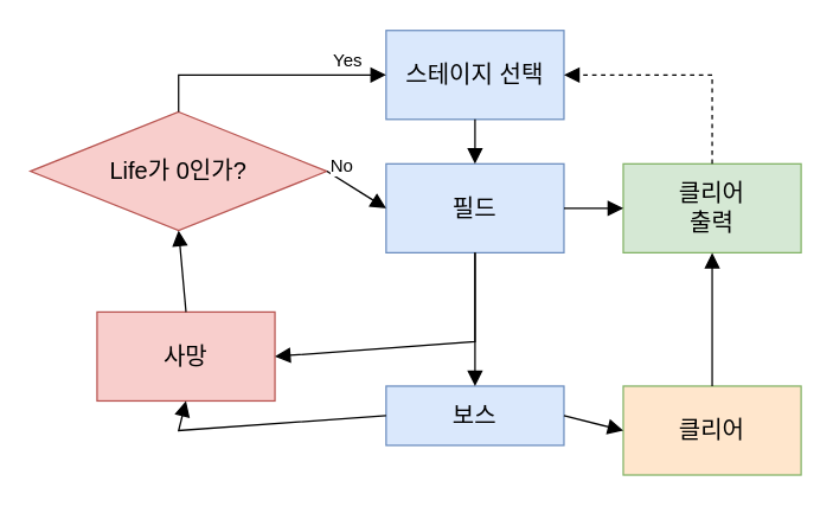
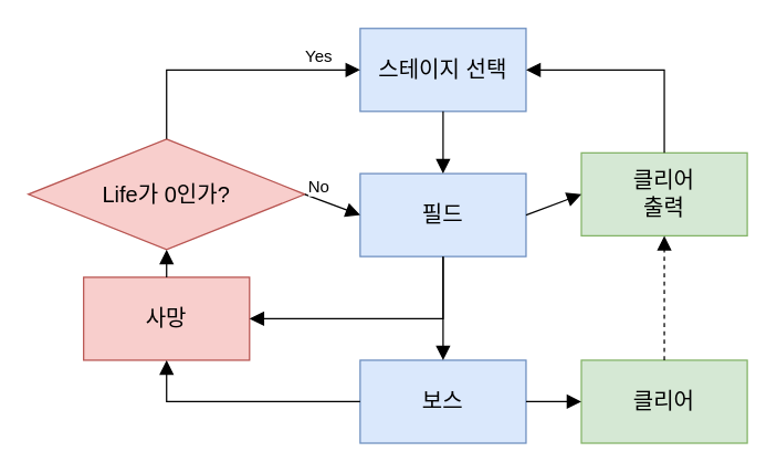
- <mxCell id="19" value="" style="html=1;verticalAlign=bottom;endArrow=block;curved=0;rounded=0;fontSize=12;startSize=8;endSize=8;exitX=0.5;exitY=0;exitDx=0;exitDy=0;entryX=1;entryY=0.5;entryDx=0;entryDy=0;dashed=1;" edge="1" parent="1" source="15" target="2"><mxGeometry width="80" relative="1" as="geometry"><mxPoint x="410" y="320" as="sourcePoint" /><mxPoint x="480" y="320" as="targetPoint" /><Array as="points"><mxPoint x="480" y="50" /></Array></mxGeometry></mxCell>
+ <mxCell id="19" value="" style="html=1;verticalAlign=bottom;endArrow=block;curved=0;rounded=0;fontSize=12;startSize=8;endSize=8;exitX=0.5;exitY=0;exitDx=0;exitDy=0;entryX=1;entryY=0.5;entryDx=0;entryDy=0;" edge="1" parent="1" source="15" target="2"><mxGeometry width="80" relative="1" as="geometry"><mxPoint x="410" y="320" as="sourcePoint" /><mxPoint x="480" y="320" as="targetPoint" /><Array as="points"><mxPoint x="480" y="50" /></Array></mxGeometry></mxCell>
- <mxCell id="5" value="Life가 0인가?" style="rhombus;whiteSpace=wrap;html=1;fontSize=16;fillColor=#f8cecc;strokeColor=#b85450;" vertex="1" parent="1"><mxGeometry x="20" y="75" width="200" height="80" as="geometry" /></mxCell>
+ <mxCell id="5" value="Life가 0인가?" style="rhombus;whiteSpace=wrap;html=1;fontSize=16;fillColor=#f8cecc;strokeColor=#b85450;" vertex="1" parent="1"><mxGeometry x="20" y="100" width="200" height="80" as="geometry" /></mxCell>
- <mxCell id="3" value="필드" style="rounded=0;whiteSpace=wrap;html=1;fontSize=16;fillColor=#dae8fc;strokeColor=#6c8ebf;" vertex="1" parent="1"><mxGeometry x="260" y="110" width="120" height="60" as="geometry" /></mxCell>
+ <mxCell id="3" value="필드" style="rounded=0;whiteSpace=wrap;html=1;fontSize=16;fillColor=#dae8fc;strokeColor=#6c8ebf;" vertex="1" parent="1"><mxGeometry x="260" y="125" width="120" height="60" as="geometry" /></mxCell>
- <mxCell id="17" value="" style="html=1;verticalAlign=bottom;endArrow=block;curved=0;rounded=0;fontSize=12;startSize=8;endSize=8;exitX=0.5;exitY=0;exitDx=0;exitDy=0;entryX=0.5;entryY=1;entryDx=0;entryDy=0;" edge="1" parent="1" source="14" target="15"><mxGeometry width="80" relative="1" as="geometry"><mxPoint x="390" y="300" as="sourcePoint" /><mxPoint x="460" y="300" as="targetPoint" /></mxGeometry></mxCell>
+ <mxCell id="17" value="" style="html=1;verticalAlign=bottom;endArrow=block;curved=0;rounded=0;fontSize=12;startSize=8;endSize=8;exitX=0.5;exitY=0;exitDx=0;exitDy=0;entryX=0.5;entryY=1;entryDx=0;entryDy=0;dashed=1;" edge="1" parent="1" source="14" target="15"><mxGeometry width="80" relative="1" as="geometry"><mxPoint x="390" y="300" as="sourcePoint" /><mxPoint x="460" y="300" as="targetPoint" /></mxGeometry></mxCell>
- <mxCell id="6" value="사망" style="rounded=0;whiteSpace=wrap;html=1;fontSize=16;fillColor=#f8cecc;strokeColor=#b85450;" vertex="1" parent="1"><mxGeometry x="65" y="210" width="120" height="60" as="geometry" /></mxCell>
+ <mxCell id="6" value="사망" style="rounded=0;whiteSpace=wrap;html=1;fontSize=16;fillColor=#f8cecc;strokeColor=#b85450;" vertex="1" parent="1"><mxGeometry x="60" y="200" width="120" height="60" as="geometry" /></mxCell>
- <mxCell id="4" value="보스" style="rounded=0;whiteSpace=wrap;html=1;fontSize=16;fillColor=#dae8fc;strokeColor=#6c8ebf;" vertex="1" parent="1"><mxGeometry x="260" y="260" width="120" height="40" as="geometry" /></mxCell>
+ <mxCell id="4" value="보스" style="rounded=0;whiteSpace=wrap;html=1;fontSize=16;fillColor=#dae8fc;strokeColor=#6c8ebf;" vertex="1" parent="1"><mxGeometry x="260" y="260" width="120" height="60" as="geometry" /></mxCell>
- <mxCell id="14" value="클리어" style="rounded=0;whiteSpace=wrap;html=1;fontSize=16;fillColor=#ffe6cc;strokeColor=#82b366;" vertex="1" parent="1"><mxGeometry x="420" y="260" width="120" height="60" as="geometry" /></mxCell>
+ <mxCell id="14" value="클리어" style="rounded=0;whiteSpace=wrap;html=1;fontSize=16;fillColor=#d5e8d4;strokeColor=#82b366;" vertex="1" parent="1"><mxGeometry x="420" y="260" width="120" height="60" as="geometry" /></mxCell>
